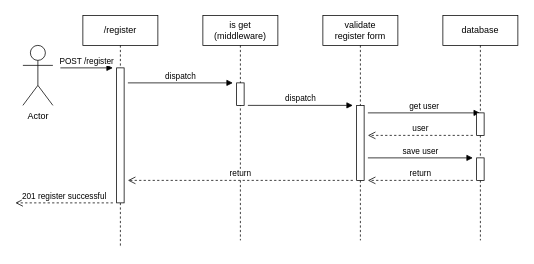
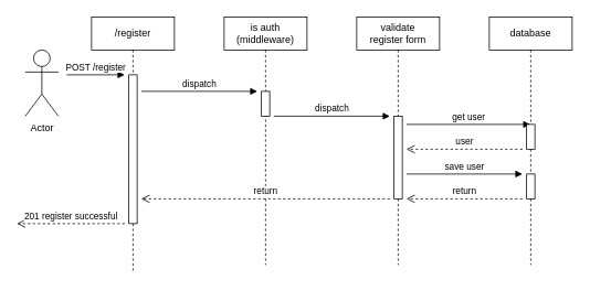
- <mxCell id="7" value="&lt;div&gt;is get&lt;/div&gt;&lt;div&gt;(middleware)&lt;br&gt;&lt;/div&gt;" style="shape=umlLifeline;perimeter=lifelinePerimeter;whiteSpace=wrap;html=1;container=1;collapsible=0;recursiveResize=0;outlineConnect=0;" vertex="1" parent="1"><mxGeometry x="270" width="100" height="300" as="geometry" y="20" /></mxCell>
+ <mxCell id="7" value="&lt;div&gt;is auth&lt;/div&gt;&lt;div&gt;(middleware)&lt;br&gt;&lt;/div&gt;" style="shape=umlLifeline;perimeter=lifelinePerimeter;whiteSpace=wrap;html=1;container=1;collapsible=0;recursiveResize=0;outlineConnect=0;" vertex="1" parent="1"><mxGeometry x="270" width="100" height="300" as="geometry" y="20" /></mxCell>
